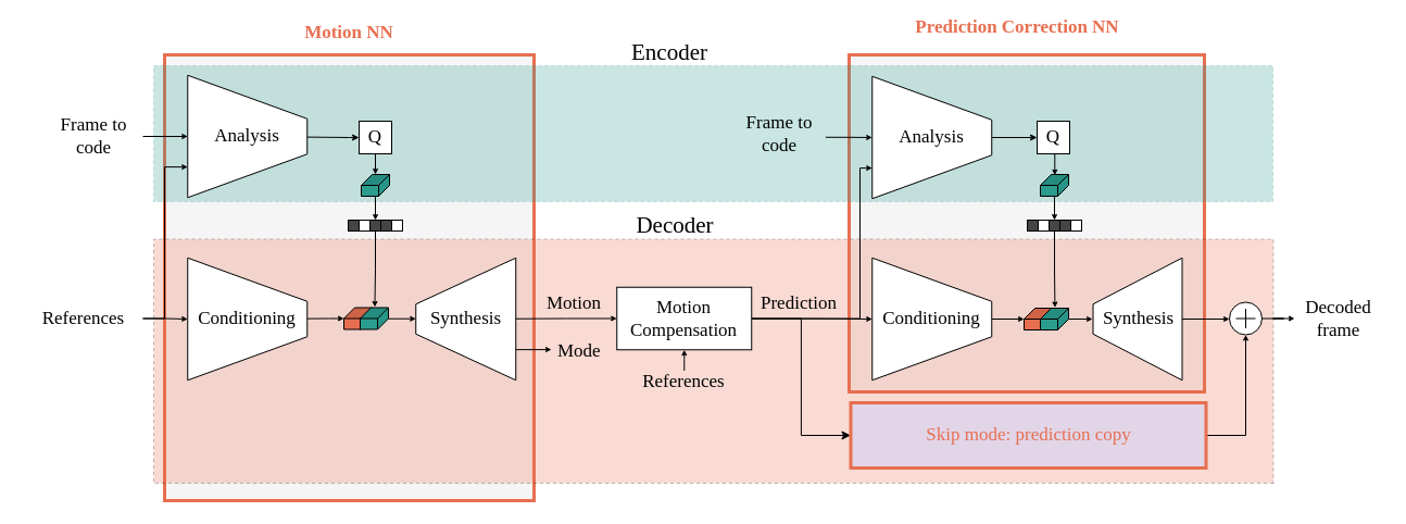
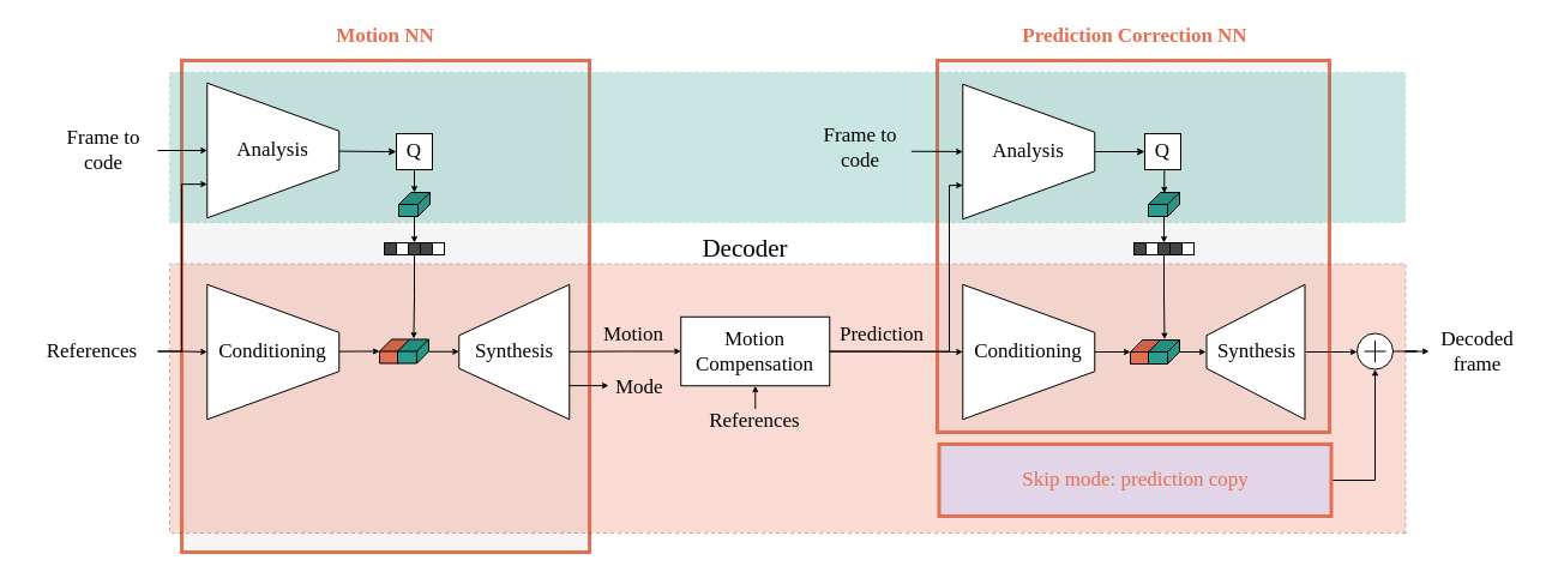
- <mxCell id="66" value="Prediction Correction NN" style="text;html=1;strokeColor=none;fillColor=none;align=center;verticalAlign=middle;whiteSpace=wrap;rounded=0;fontFamily=Raleway;fontSize=17;fontStyle=1;strokeWidth=1;direction=east;fontColor=#E76F51;" parent="1" vertex="1"><mxGeometry x="771" y="15" width="330" height="20" as="geometry" /></mxCell>
+ <mxCell id="66" value="Prediction Correction NN" style="text;html=1;strokeColor=none;fillColor=none;align=center;verticalAlign=middle;whiteSpace=wrap;rounded=0;fontFamily=Raleway;fontSize=17;fontStyle=1;strokeWidth=1;direction=east;fontColor=#E76F51;" parent="1" vertex="1"><mxGeometry x="781" y="20" width="330" height="20" as="geometry" /></mxCell>
- <mxCell id="54" value="&lt;font face=&quot;Raleway&quot;&gt;Encoder&lt;/font&gt;" style="text;html=1;strokeColor=none;fillColor=none;align=center;verticalAlign=middle;whiteSpace=wrap;rounded=0;labelBackgroundColor=none;fontSize=21;opacity=25;fontStyle=0;strokeWidth=1;" parent="1" vertex="1"><mxGeometry x="566" y="35" width="100" height="25" as="geometry" /></mxCell>
- <mxCell id="26" style="edgeStyle=orthogonalEdgeStyle;rounded=0;orthogonalLoop=1;jettySize=auto;html=1;entryX=0;entryY=0.5;entryDx=0;entryDy=0;fontColor=default;" edge="1" parent="1" source="27" target="68"><mxGeometry relative="1" as="geometry" /></mxCell>
